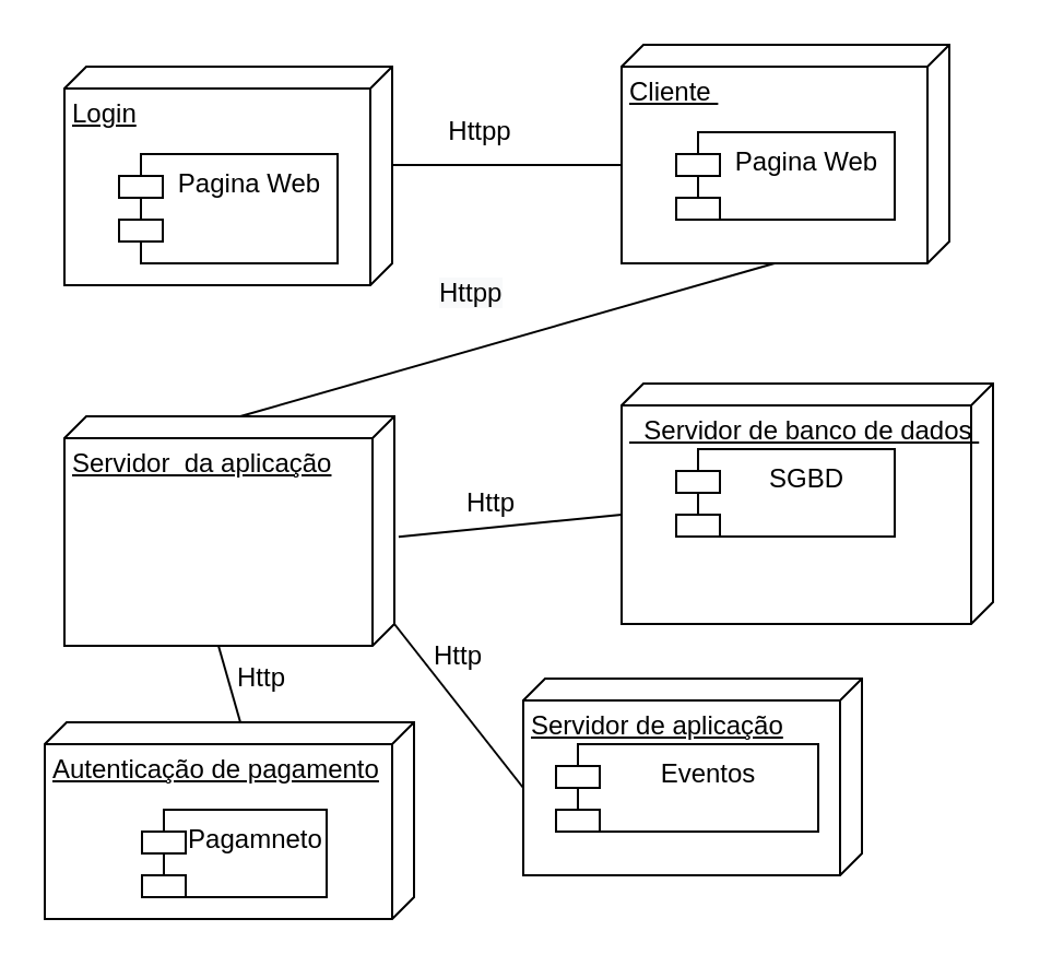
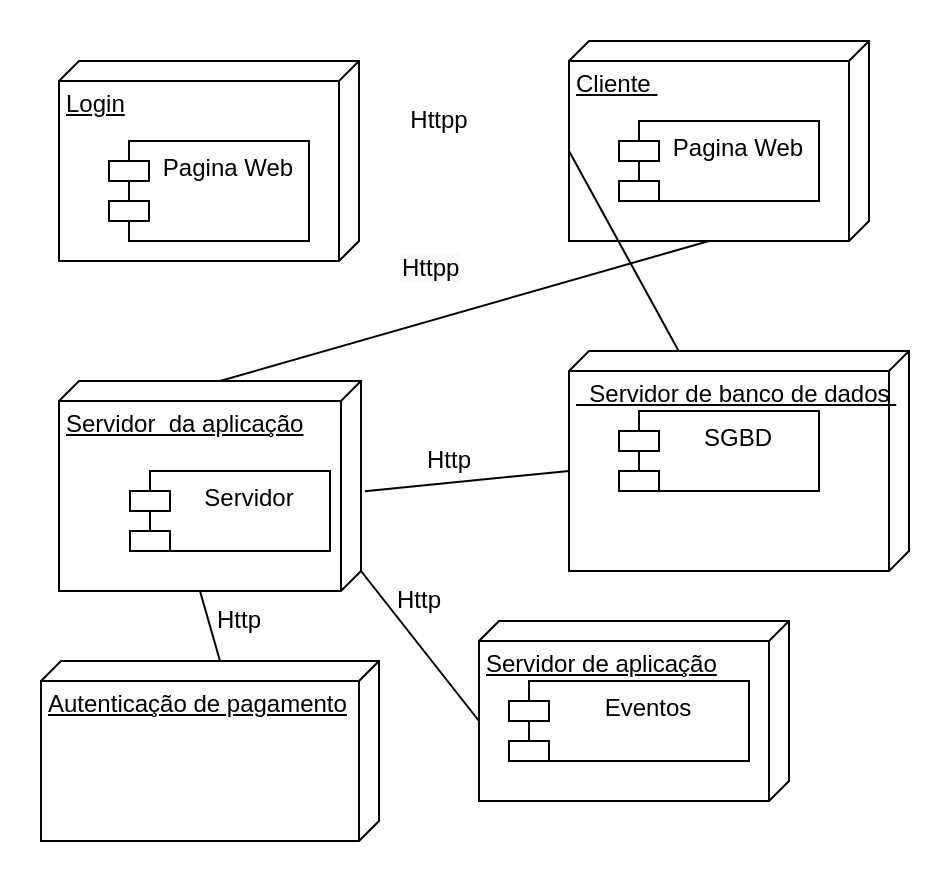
- <mxCell id="11" value="" style="endArrow=none;html=1;rounded=0;shadow=0;strokeColor=default;jumpStyle=none;exitX=0;exitY=0;exitDx=55;exitDy=150;exitPerimeter=0;entryX=0;entryY=0;entryDx=45;entryDy=0;entryPerimeter=0;" edge="1" parent="1" source="2" target="9"><mxGeometry width="50" height="50" relative="1" as="geometry"><mxPoint x="379" as="sourcePoint" y="230" /><mxPoint x="429" y="180" as="targetPoint" /></mxGeometry></mxCell>
+ <mxCell id="11" value="" style="endArrow=none;html=1;rounded=0;shadow=0;strokeColor=default;jumpStyle=none;exitX=0;exitY=0;exitDx=55;exitDy=150;exitPerimeter=0;" edge="1" parent="1" source="2" target="6"><mxGeometry width="50" height="50" relative="1" as="geometry"><mxPoint x="379" as="sourcePoint" y="230" /><mxPoint x="429" y="180" as="targetPoint" /></mxGeometry></mxCell>
+ <mxCell id="5" value="Servidor" style="shape=module;align=left;spacingLeft=20;align=center;verticalAlign=top;" vertex="1" parent="1"><mxGeometry x="64.5" y="235" width="100" height="40" as="geometry" /></mxCell>
- <mxCell id="14" value="Pagamneto" style="shape=module;align=left;spacingLeft=20;align=center;verticalAlign=top;" vertex="1" parent="1"><mxGeometry x="64.5" y="370" width="84.5" height="40" as="geometry" /></mxCell>
